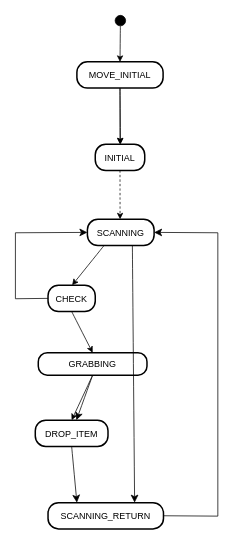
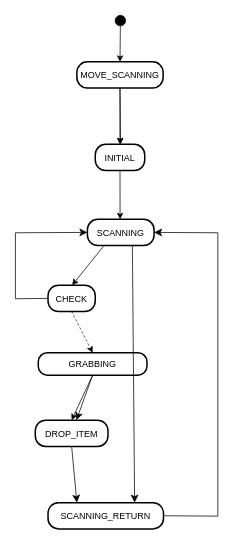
- <mxCell id="3" value="MOVE_INITIAL" style="rounded=1;arcSize=40;strokeWidth=2" parent="1" vertex="1"><mxGeometry x="102" y="82" width="115" height="35" as="geometry" /></mxCell>
+ <mxCell id="3" value="MOVE_SCANNING" style="rounded=1;arcSize=40;strokeWidth=2" parent="1" vertex="1"><mxGeometry x="102" y="82" width="115" height="35" as="geometry" /></mxCell>
- <mxCell id="16" value="" style="curved=1;startArrow=none;exitX=0.5;exitY=1;entryX=0.49;entryY=0;exitDx=0;exitDy=0;dashed=1;" parent="1" source="21" target="8" edge="1"><mxGeometry relative="1" as="geometry"><Array as="points" /></mxGeometry></mxCell>
+ <mxCell id="16" value="" style="curved=1;startArrow=none;;exitX=0.5;exitY=1;entryX=0.49;entryY=0;exitDx=0;exitDy=0;" parent="1" source="21" target="8" edge="1"><mxGeometry relative="1" as="geometry"><Array as="points" /></mxGeometry></mxCell>
- <mxCell id="17" value="" style="curved=1;startArrow=none;;exitX=0.5;exitY=1;entryX=0.5;entryY=0;entryDx=0;entryDy=0;exitDx=0;exitDy=0;" parent="1" source="12" target="5" edge="1"><mxGeometry relative="1" as="geometry"><Array as="points" /></mxGeometry></mxCell>
+ <mxCell id="17" value="" style="curved=1;startArrow=none;exitX=0.5;exitY=1;entryX=0.5;entryY=0;entryDx=0;entryDy=0;exitDx=0;exitDy=0;dashed=1;" parent="1" source="12" target="5" edge="1"><mxGeometry relative="1" as="geometry"><Array as="points" /></mxGeometry></mxCell>
